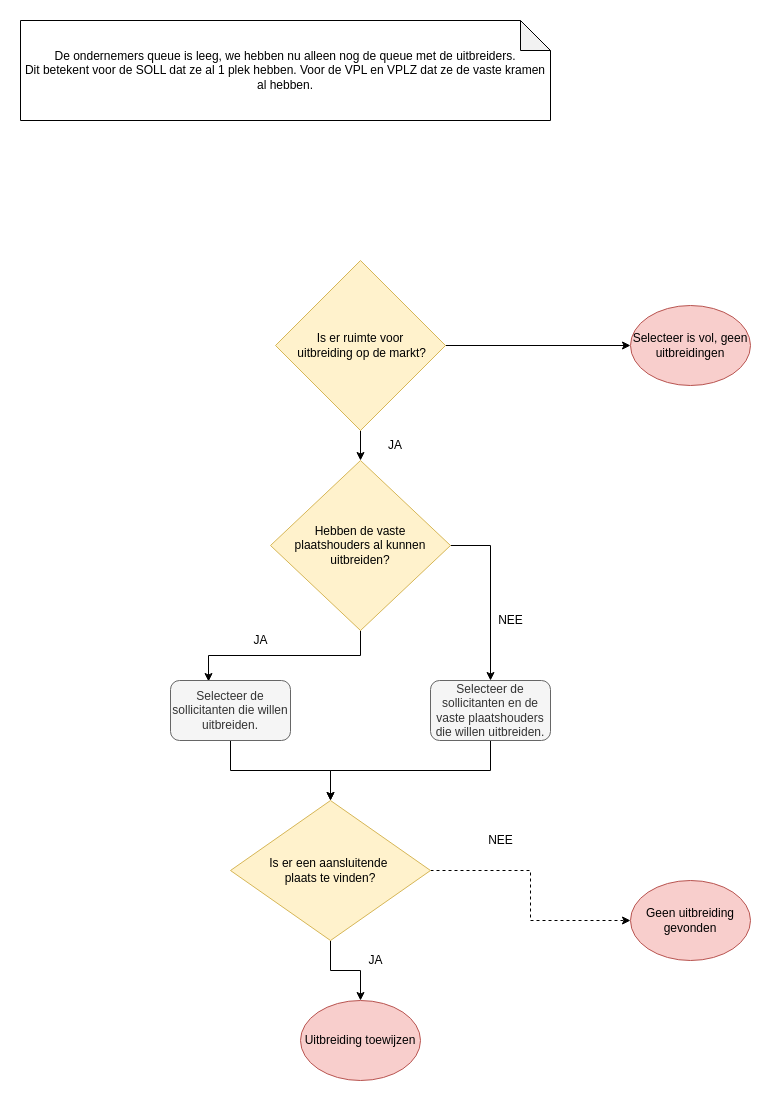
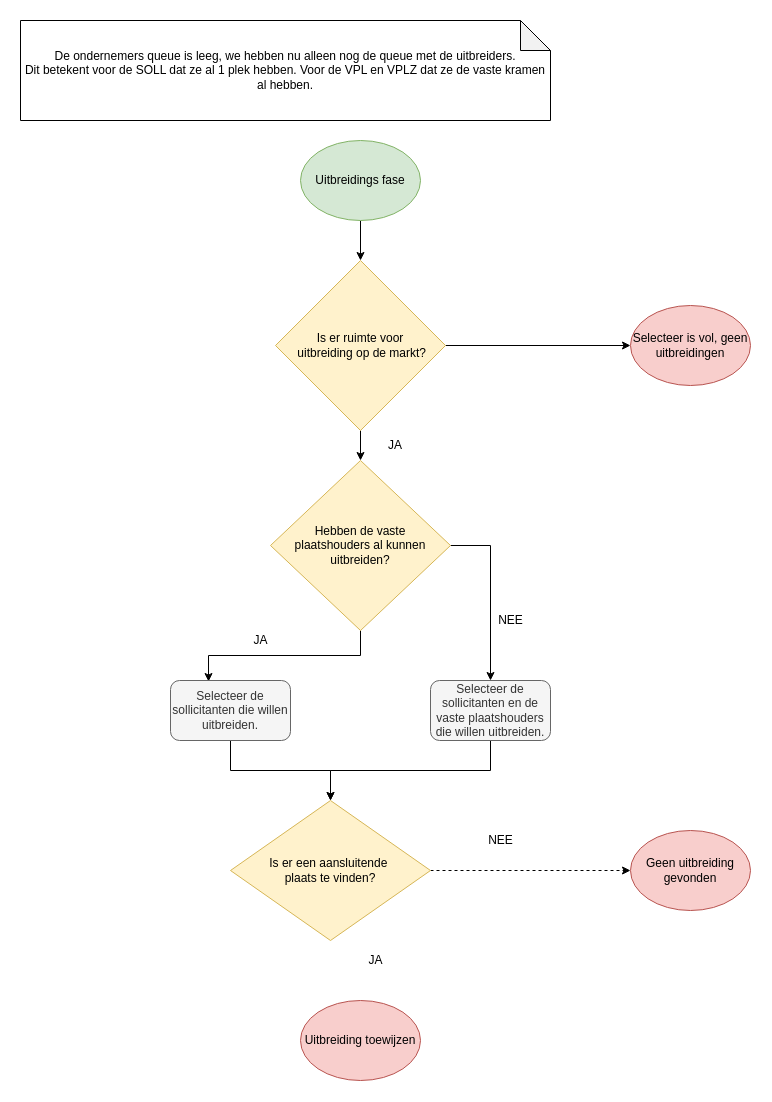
+ <mxCell id="4" value="Uitbreidings fase" style="ellipse;whiteSpace=wrap;html=1;fillColor=#d5e8d4;strokeColor=#82b366;" vertex="1" parent="1"><mxGeometry x="300" y="140" width="120" height="80" as="geometry" /></mxCell>
+ <mxCell id="3" style="edgeStyle=orthogonalEdgeStyle;rounded=0;orthogonalLoop=1;jettySize=auto;html=1;" edge="1" parent="1" source="4" target="7"><mxGeometry relative="1" as="geometry" /></mxCell>
- <mxCell id="14" value="Geen uitbreiding gevonden" style="ellipse;whiteSpace=wrap;html=1;fillColor=#f8cecc;strokeColor=#b85450;" vertex="1" parent="1"><mxGeometry x="630" y="880" width="120" height="80" as="geometry" /></mxCell>
+ <mxCell id="14" value="Geen uitbreiding gevonden" style="ellipse;whiteSpace=wrap;html=1;fillColor=#f8cecc;strokeColor=#b85450;" vertex="1" parent="1"><mxGeometry x="630" y="830" width="120" height="80" as="geometry" /></mxCell>
- <mxCell id="12" style="edgeStyle=orthogonalEdgeStyle;rounded=0;orthogonalLoop=1;jettySize=auto;html=1;" edge="1" parent="1" source="13" target="23"><mxGeometry relative="1" as="geometry" /></mxCell>
